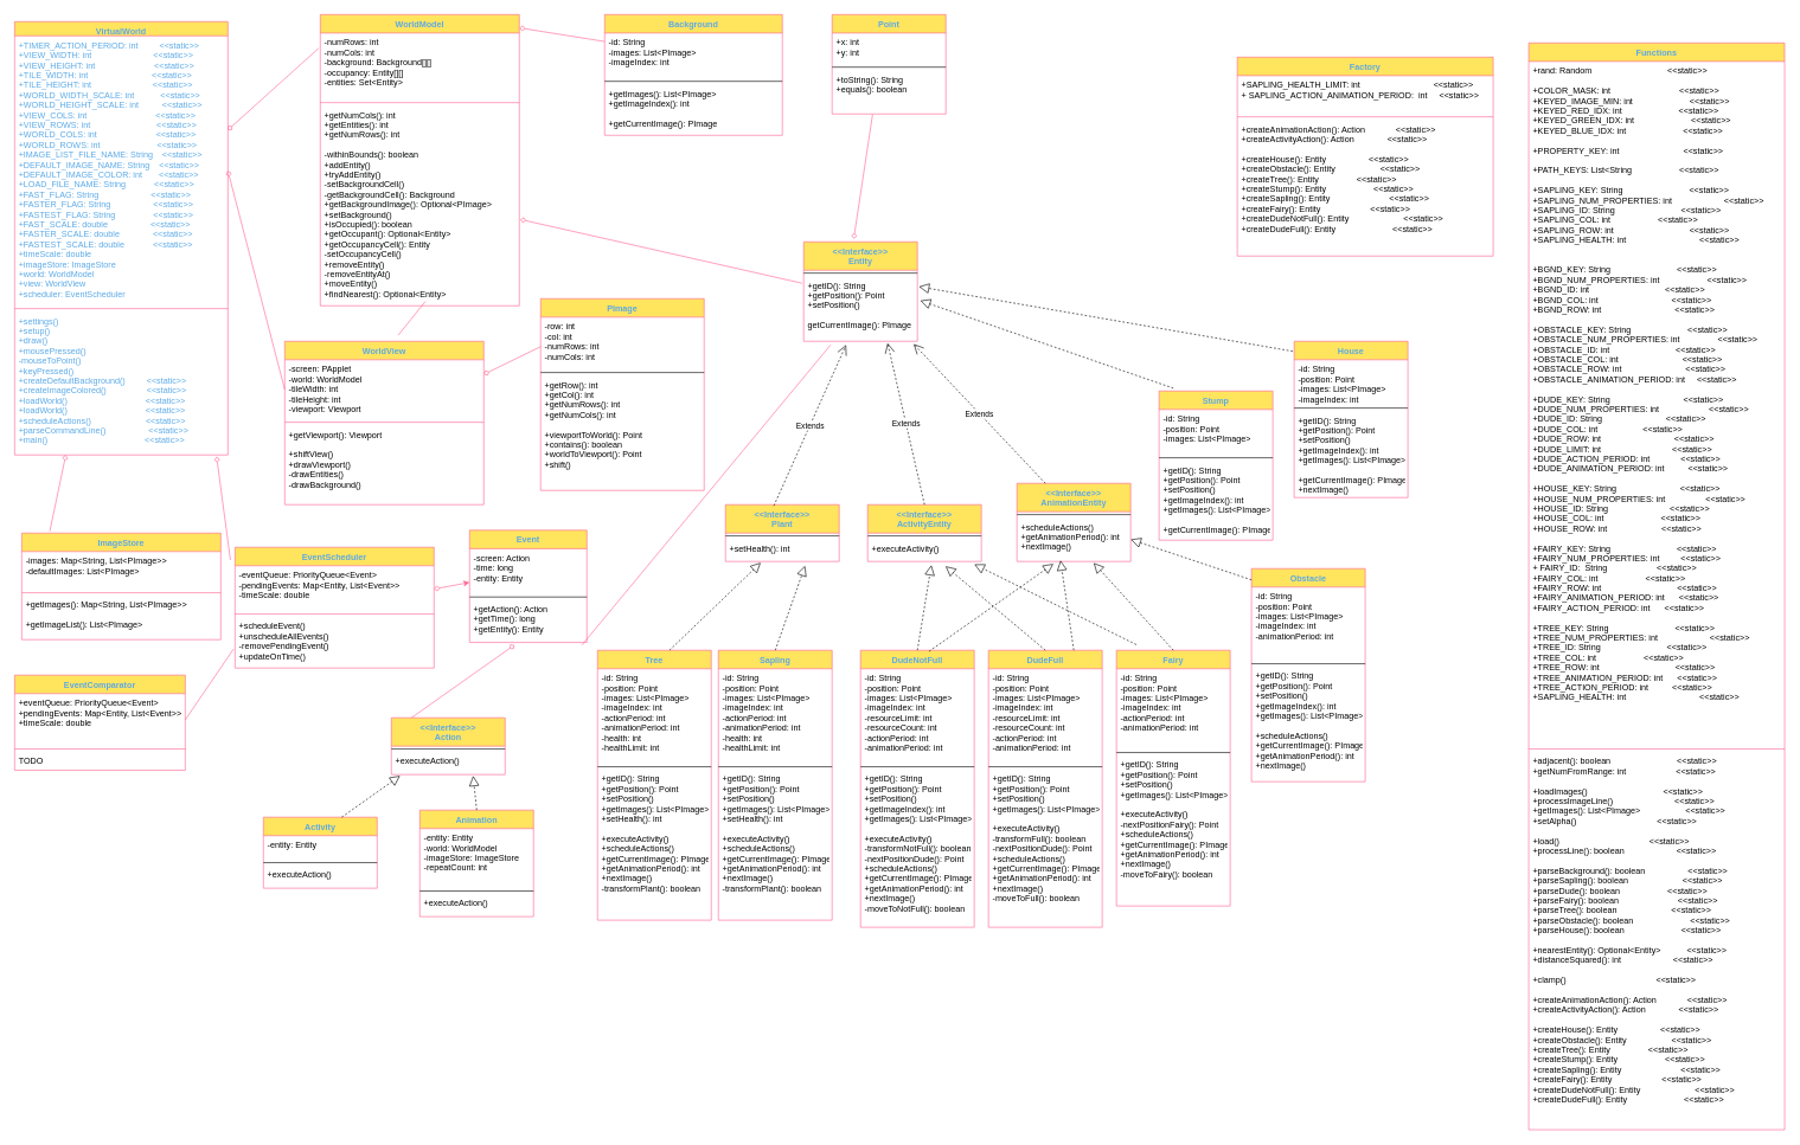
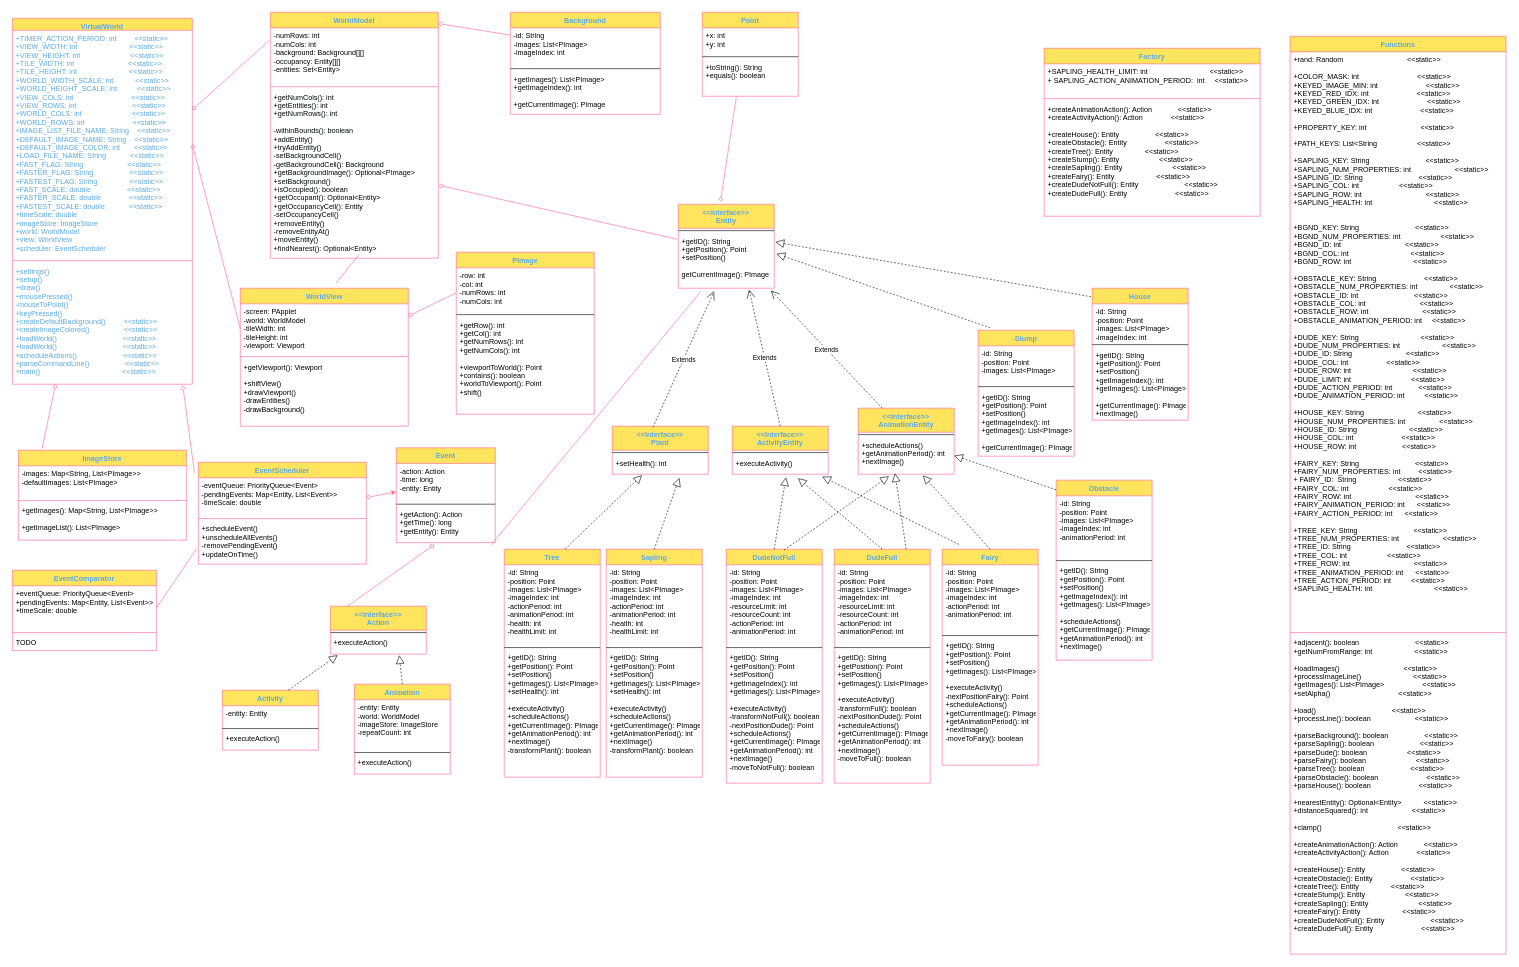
- <mxCell id="52" value="-screen: Action&#10;-time: long&#10;-entity: Entity" style="text;strokeColor=none;fillColor=none;align=left;verticalAlign=top;spacingLeft=4;spacingRight=4;overflow=hidden;rotatable=0;points=[[0,0.5],[1,0.5]];portConstraint=eastwest;" parent="51" vertex="1"><mxGeometry y="26" width="165" height="64" as="geometry" /></mxCell>
+ <mxCell id="52" value="-action: Action&#10;-time: long&#10;-entity: Entity" style="text;strokeColor=none;fillColor=none;align=left;verticalAlign=top;spacingLeft=4;spacingRight=4;overflow=hidden;rotatable=0;points=[[0,0.5],[1,0.5]];portConstraint=eastwest;" parent="51" vertex="1"><mxGeometry y="26" width="165" height="64" as="geometry" /></mxCell>
